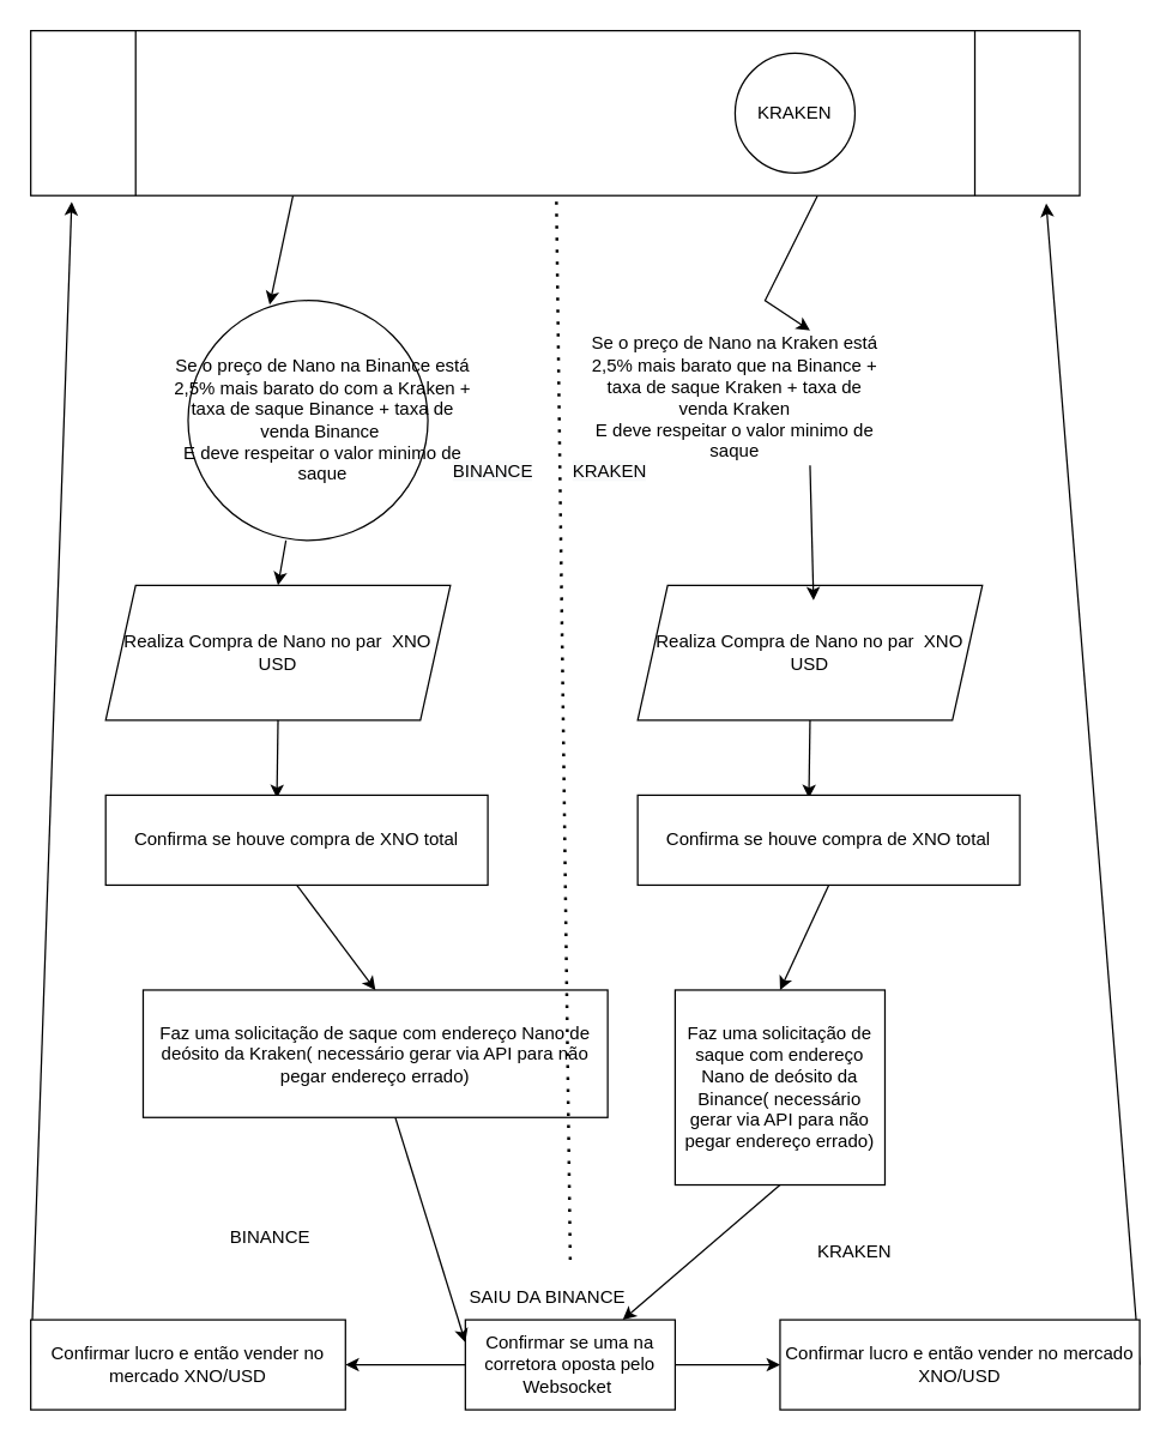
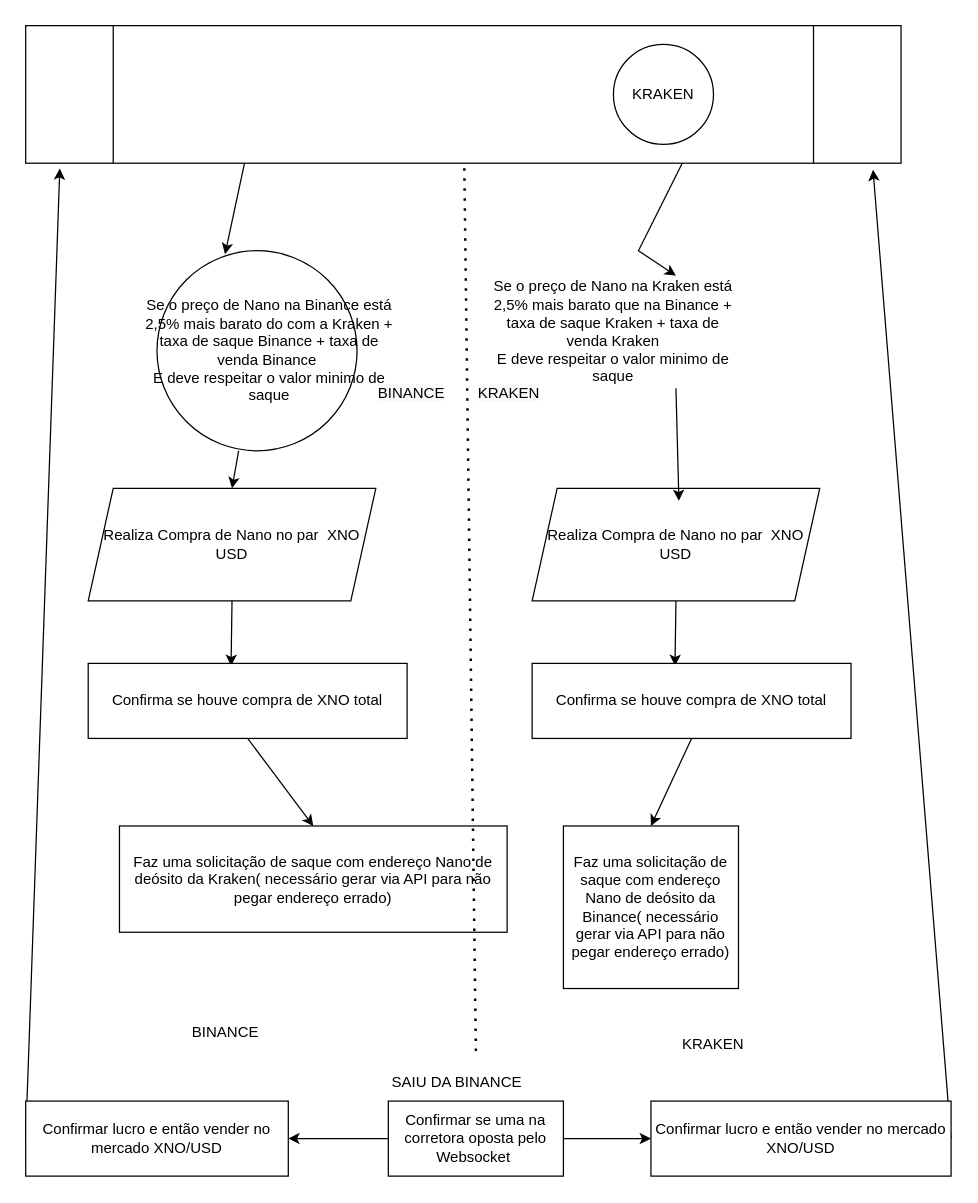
- <mxCell id="27" style="edgeStyle=none;rounded=0;orthogonalLoop=1;jettySize=auto;html=1;entryX=0;entryY=0.25;entryDx=0;entryDy=0;" parent="1" source="28" target="21" edge="1"><mxGeometry relative="1" as="geometry" /></mxCell>
- <mxCell id="16" style="edgeStyle=none;rounded=0;orthogonalLoop=1;jettySize=auto;html=1;exitX=0.5;exitY=1;exitDx=0;exitDy=0;" parent="1" source="17" target="21" edge="1"><mxGeometry relative="1" as="geometry" /></mxCell>
